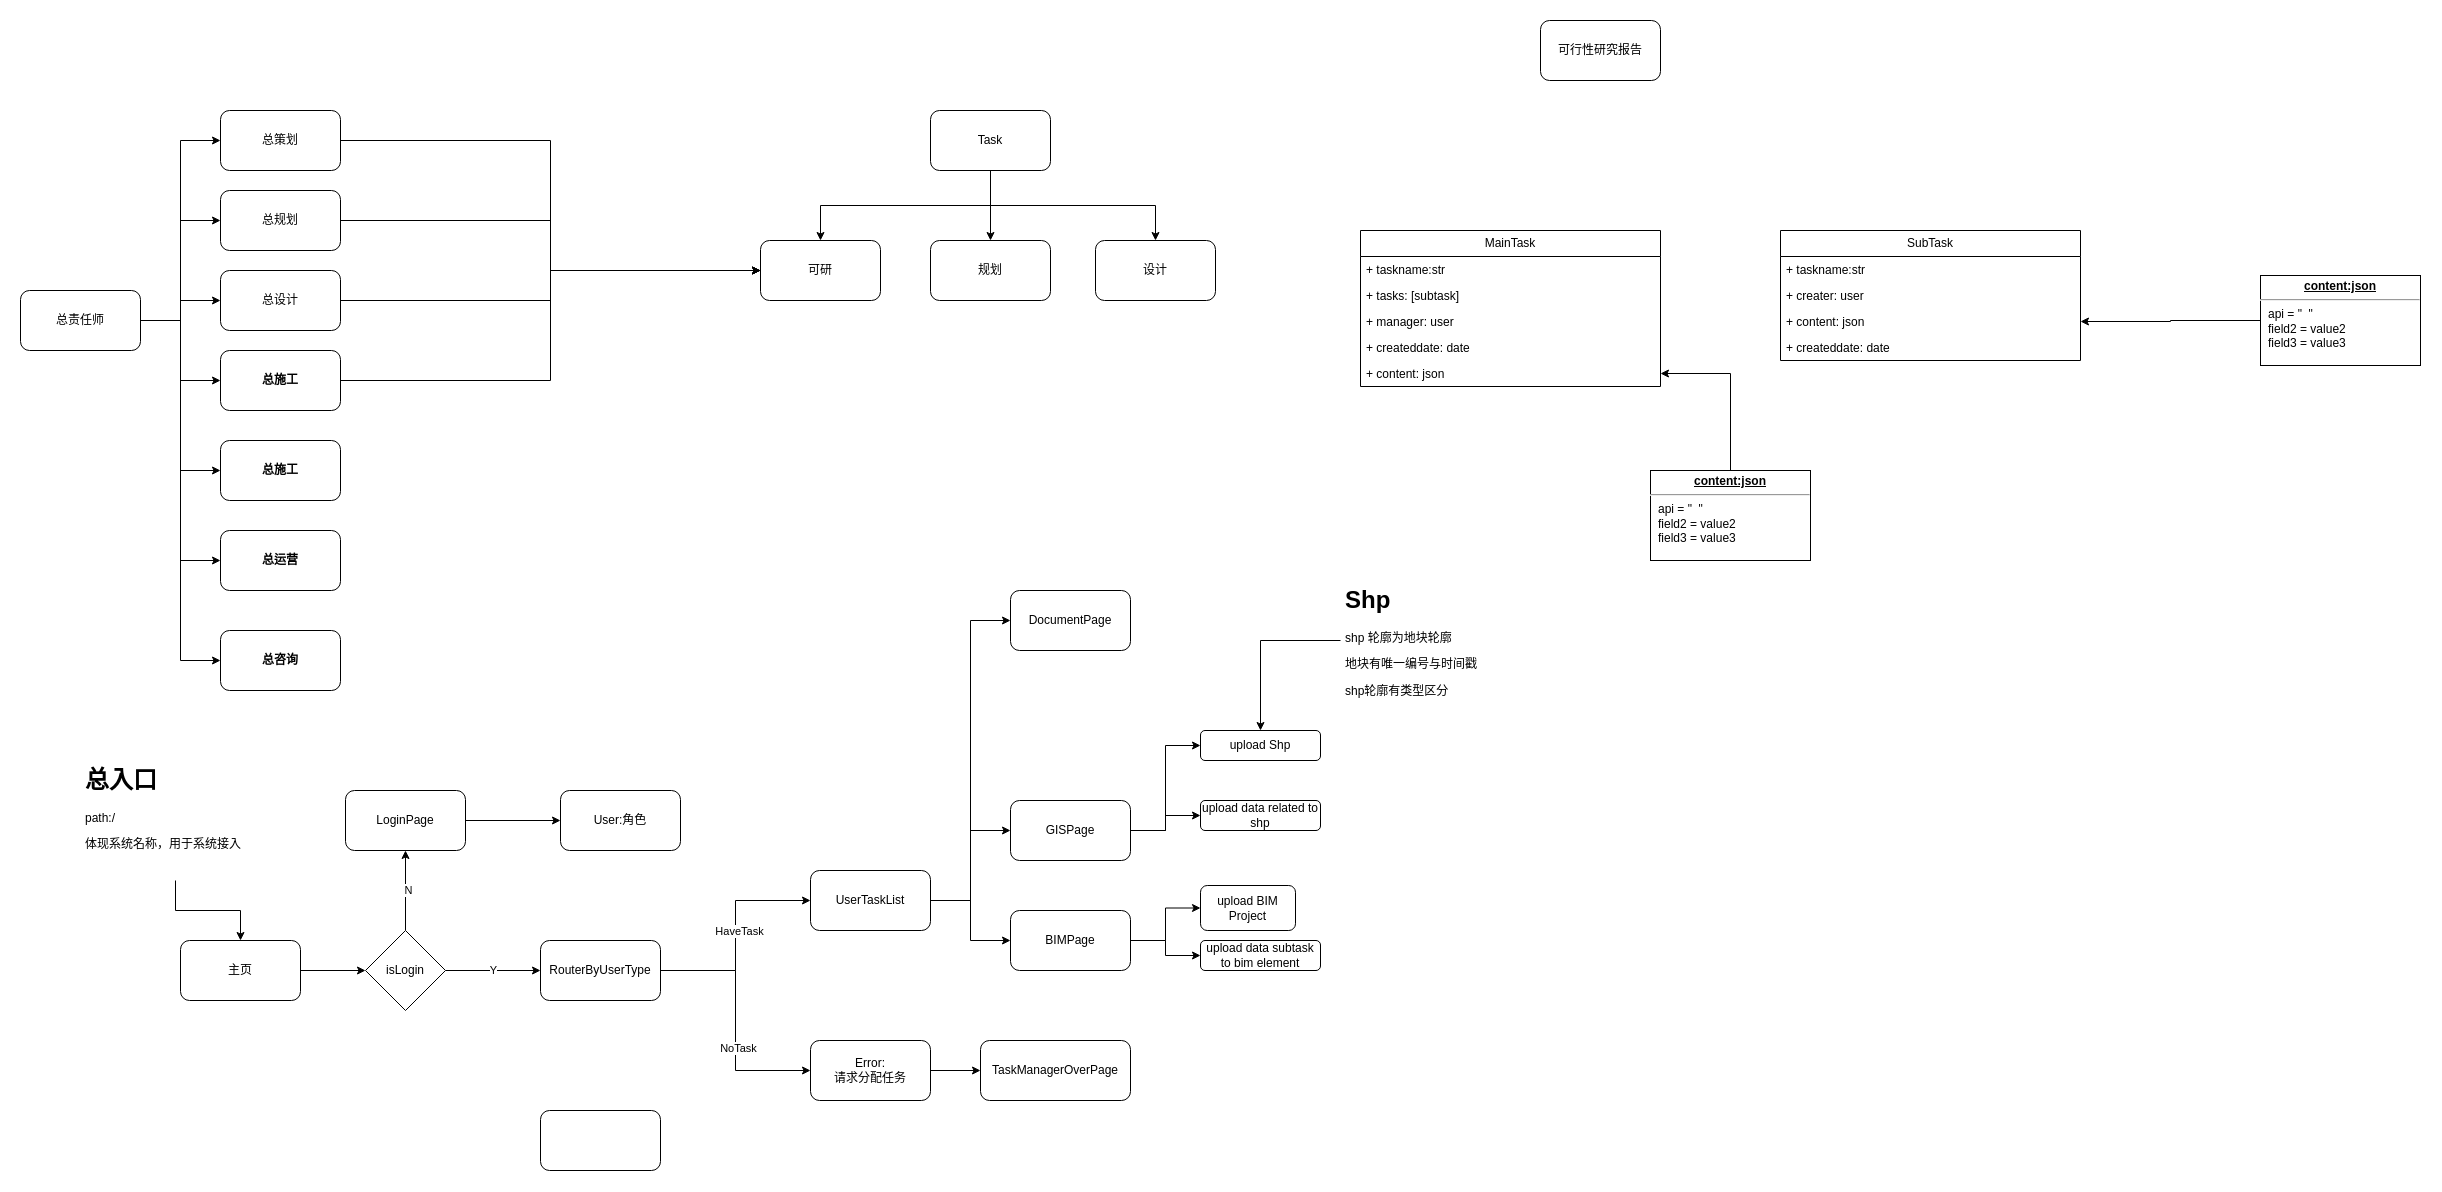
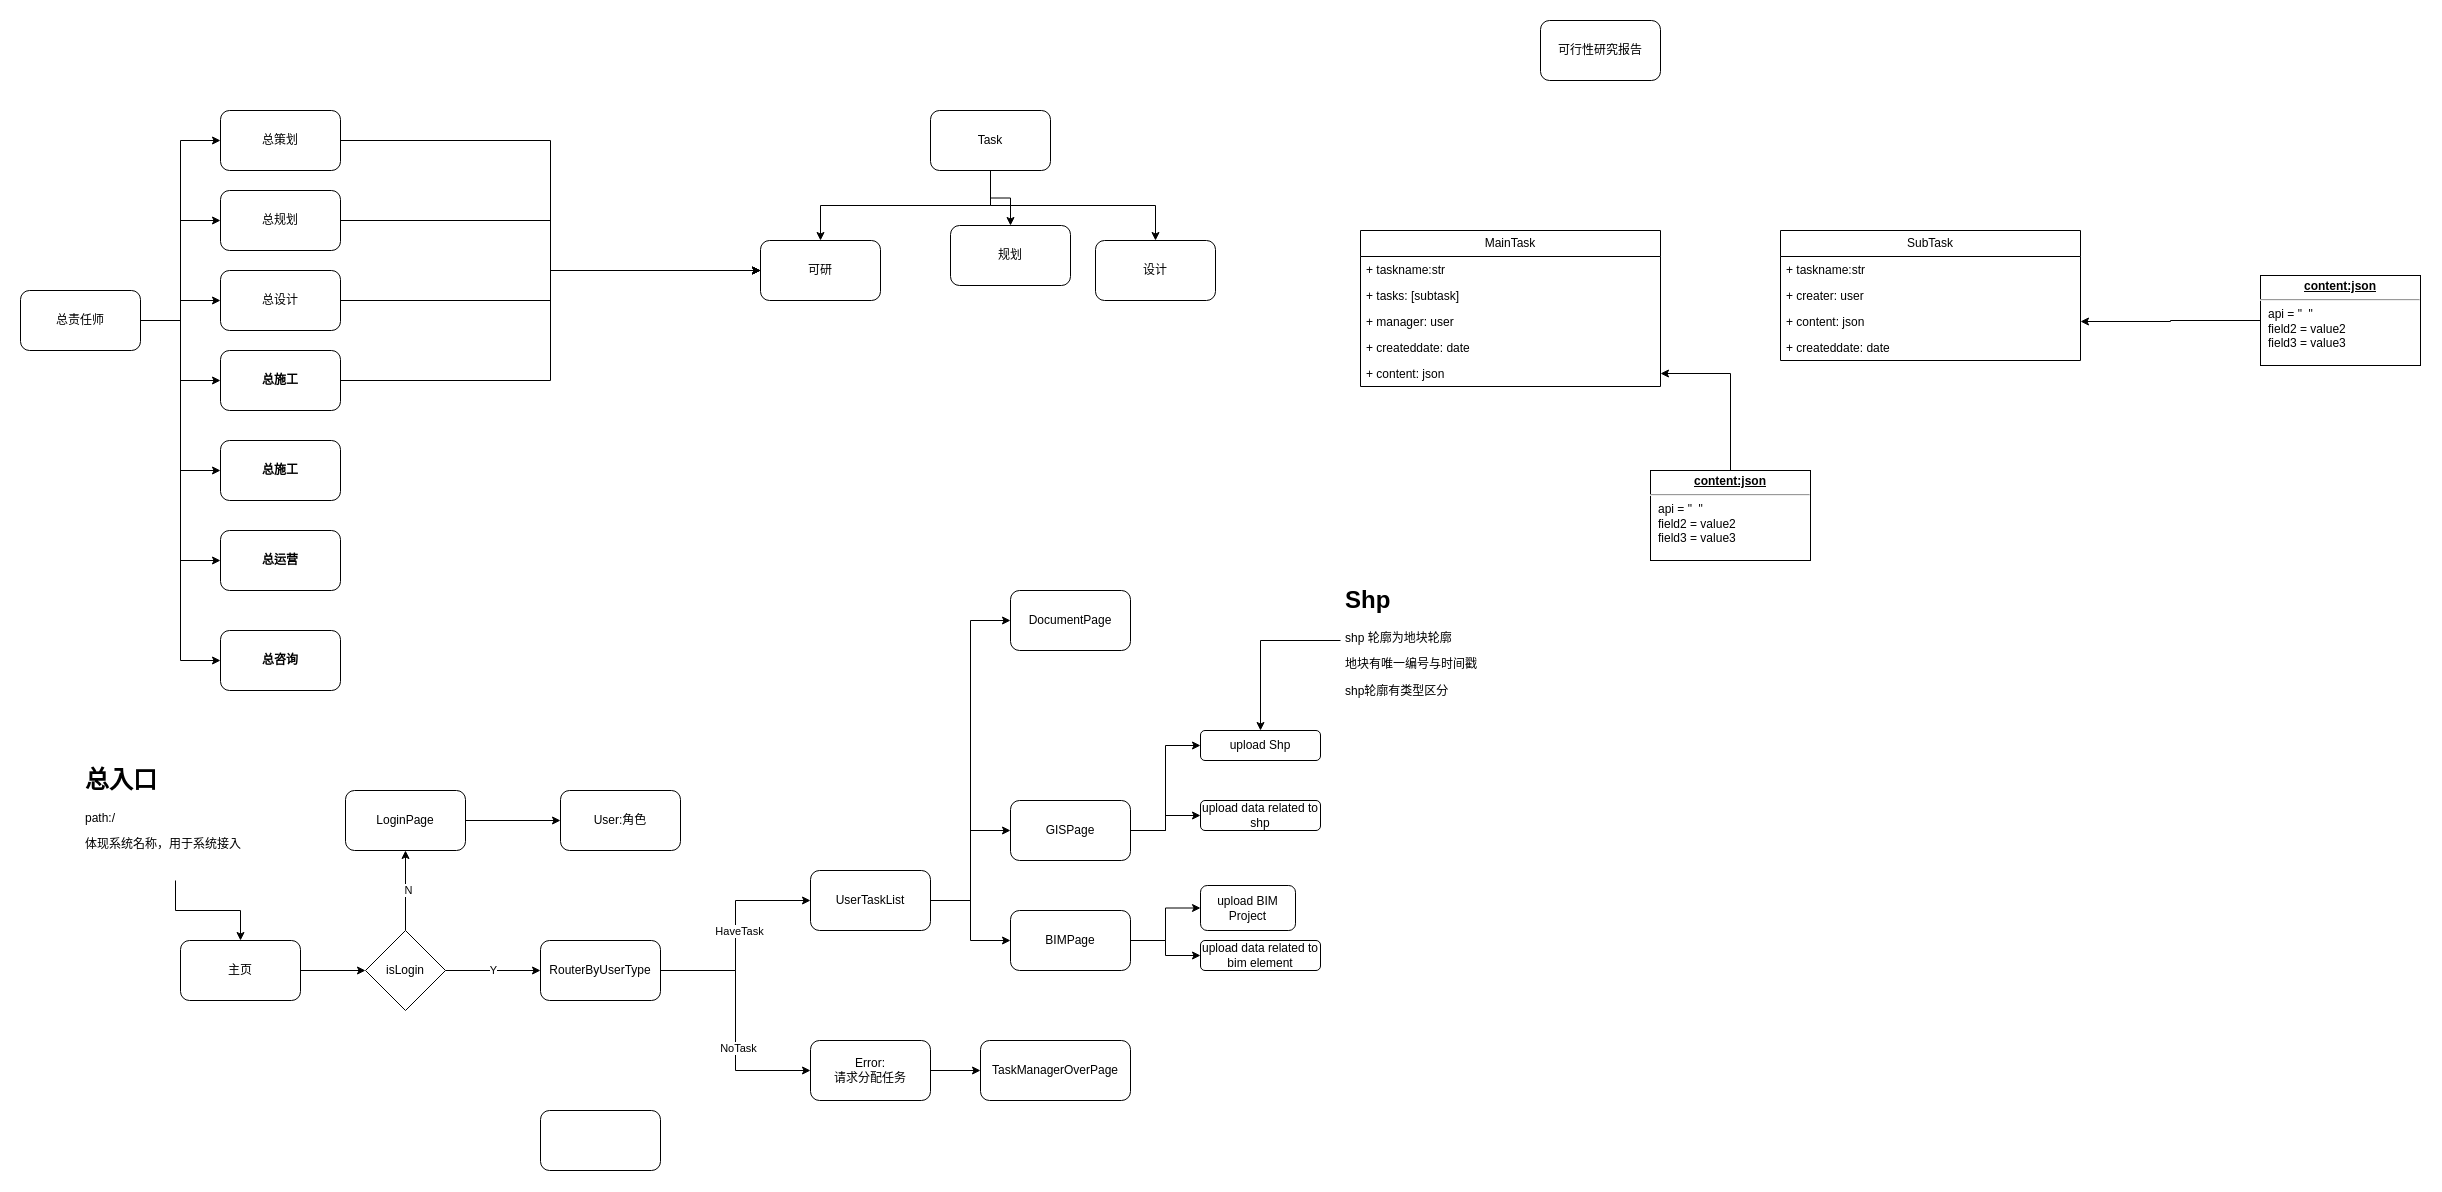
- <mxCell id="27" value="规划" style="rounded=1;whiteSpace=wrap;html=1;" parent="1" vertex="1"><mxGeometry x="930" y="240" width="120" height="60" as="geometry" /></mxCell>
+ <mxCell id="27" value="规划" style="rounded=1;whiteSpace=wrap;html=1;" parent="1" vertex="1"><mxGeometry x="950" y="225" width="120" height="60" as="geometry" /></mxCell>
- <mxCell id="80" value="upload data subtask to bim element" style="rounded=1;whiteSpace=wrap;html=1;" vertex="1" parent="1"><mxGeometry x="1200" y="940" width="120" height="30" as="geometry" /></mxCell>
+ <mxCell id="80" value="upload data related to bim element" style="rounded=1;whiteSpace=wrap;html=1;" vertex="1" parent="1"><mxGeometry x="1200" y="940" width="120" height="30" as="geometry" /></mxCell>
